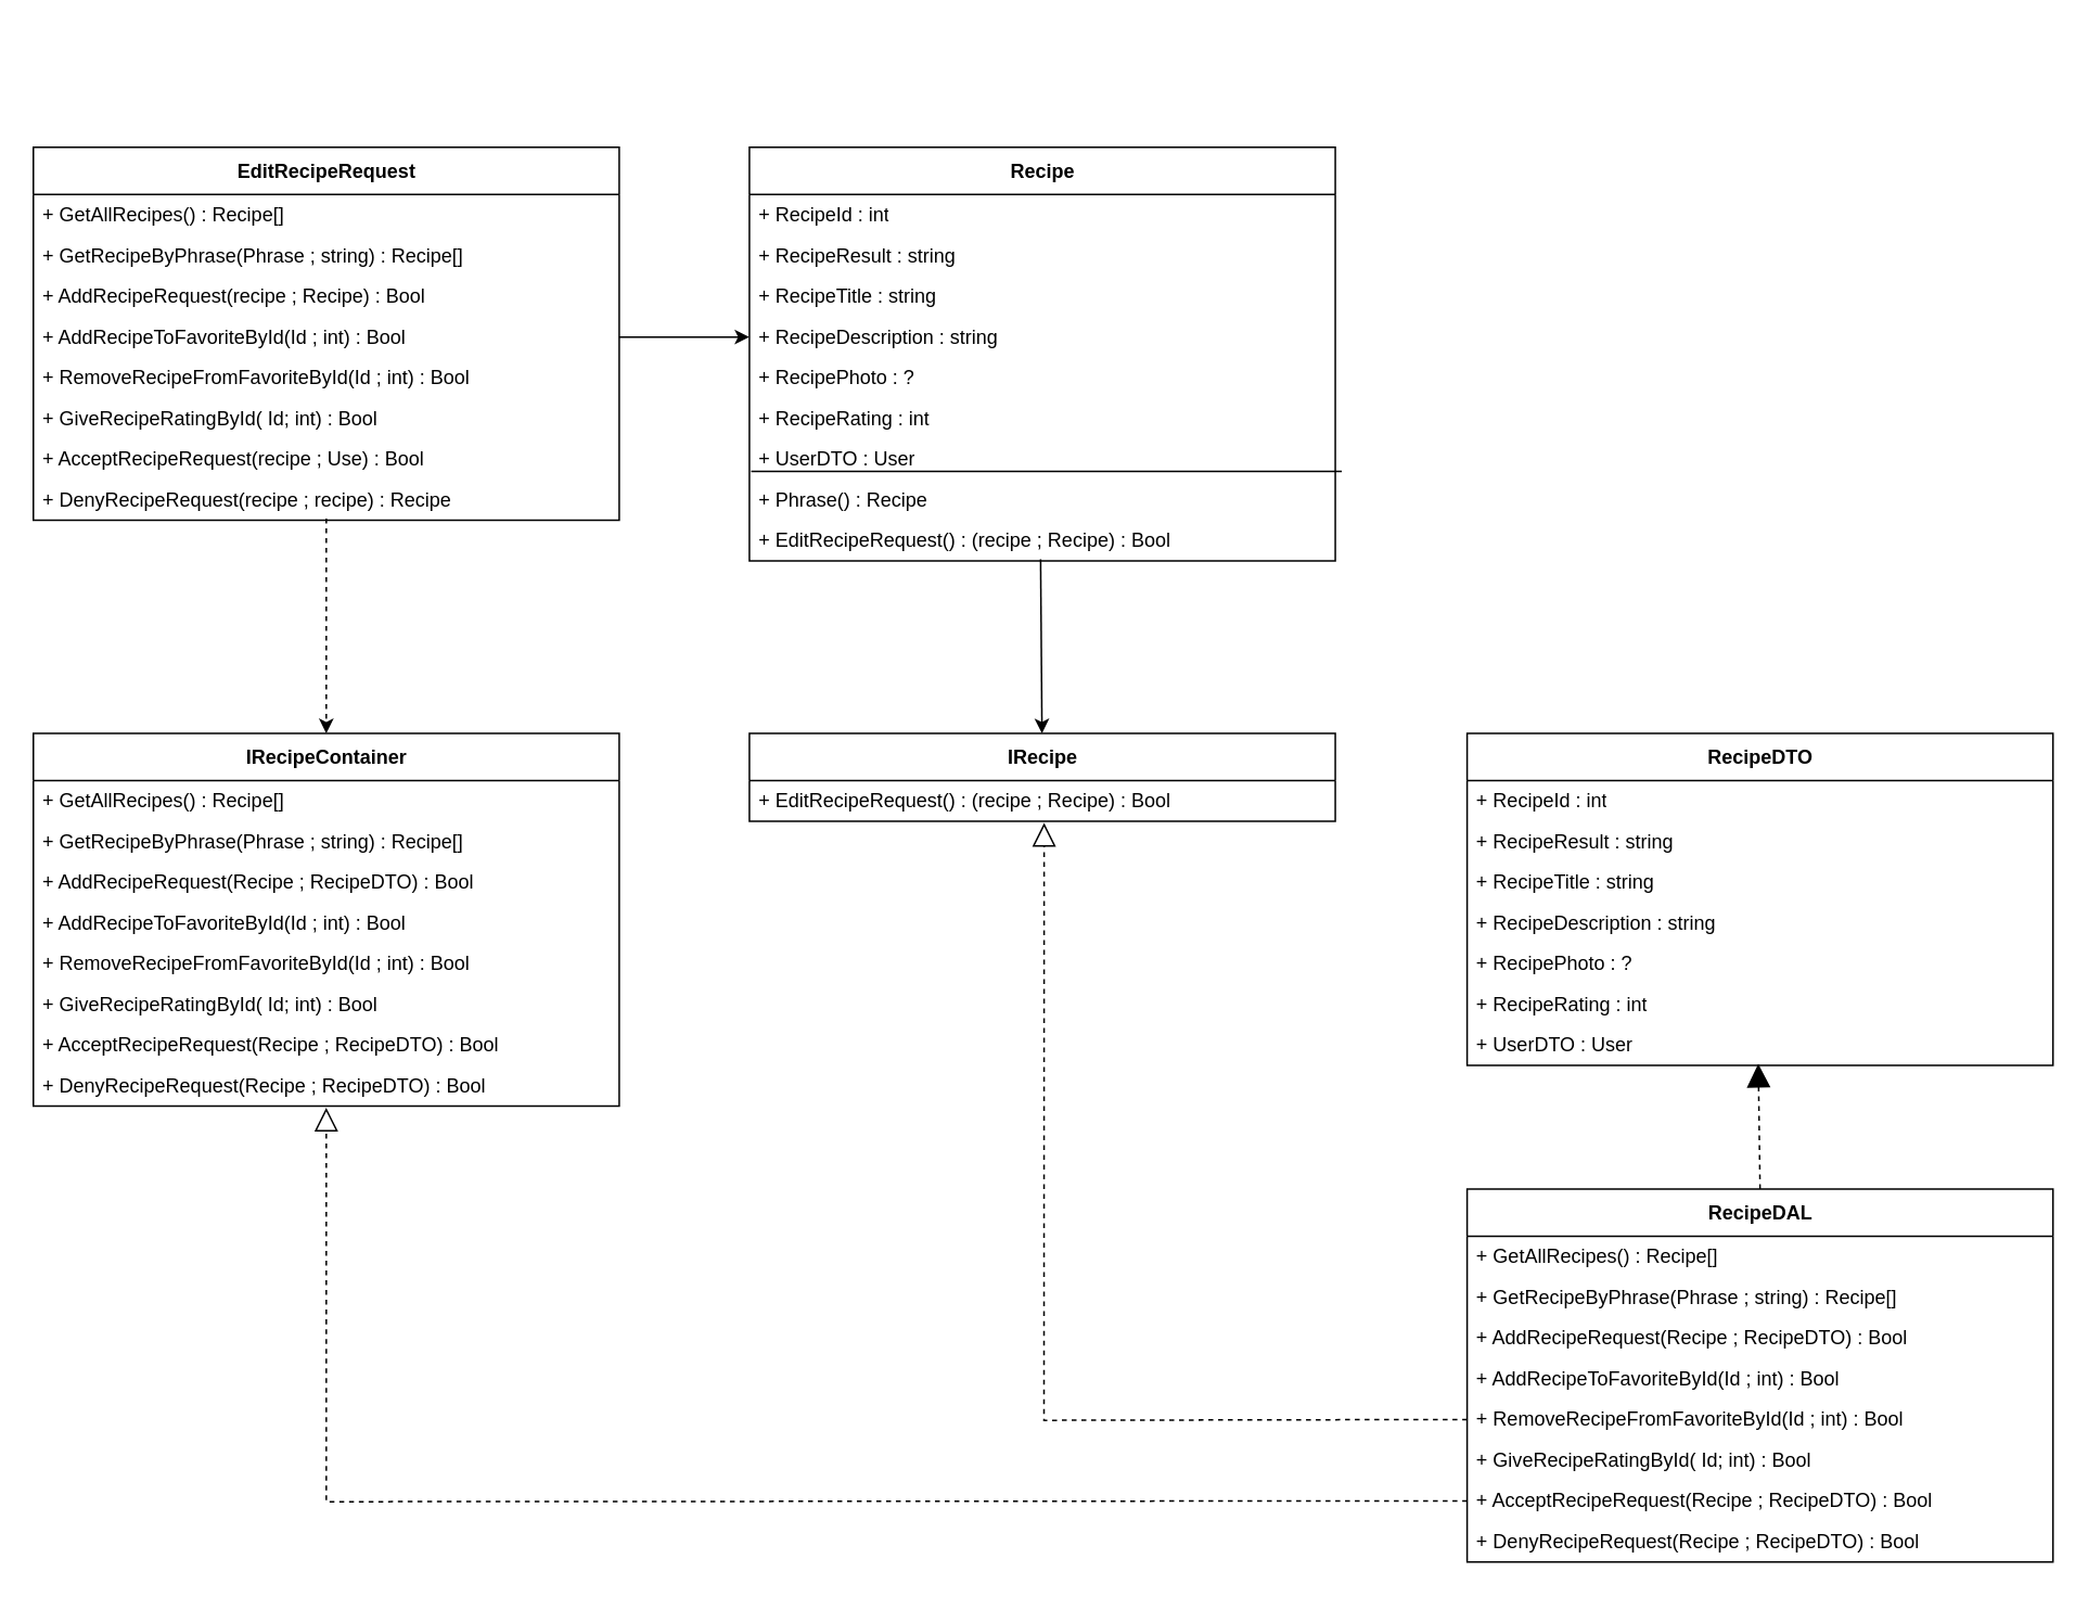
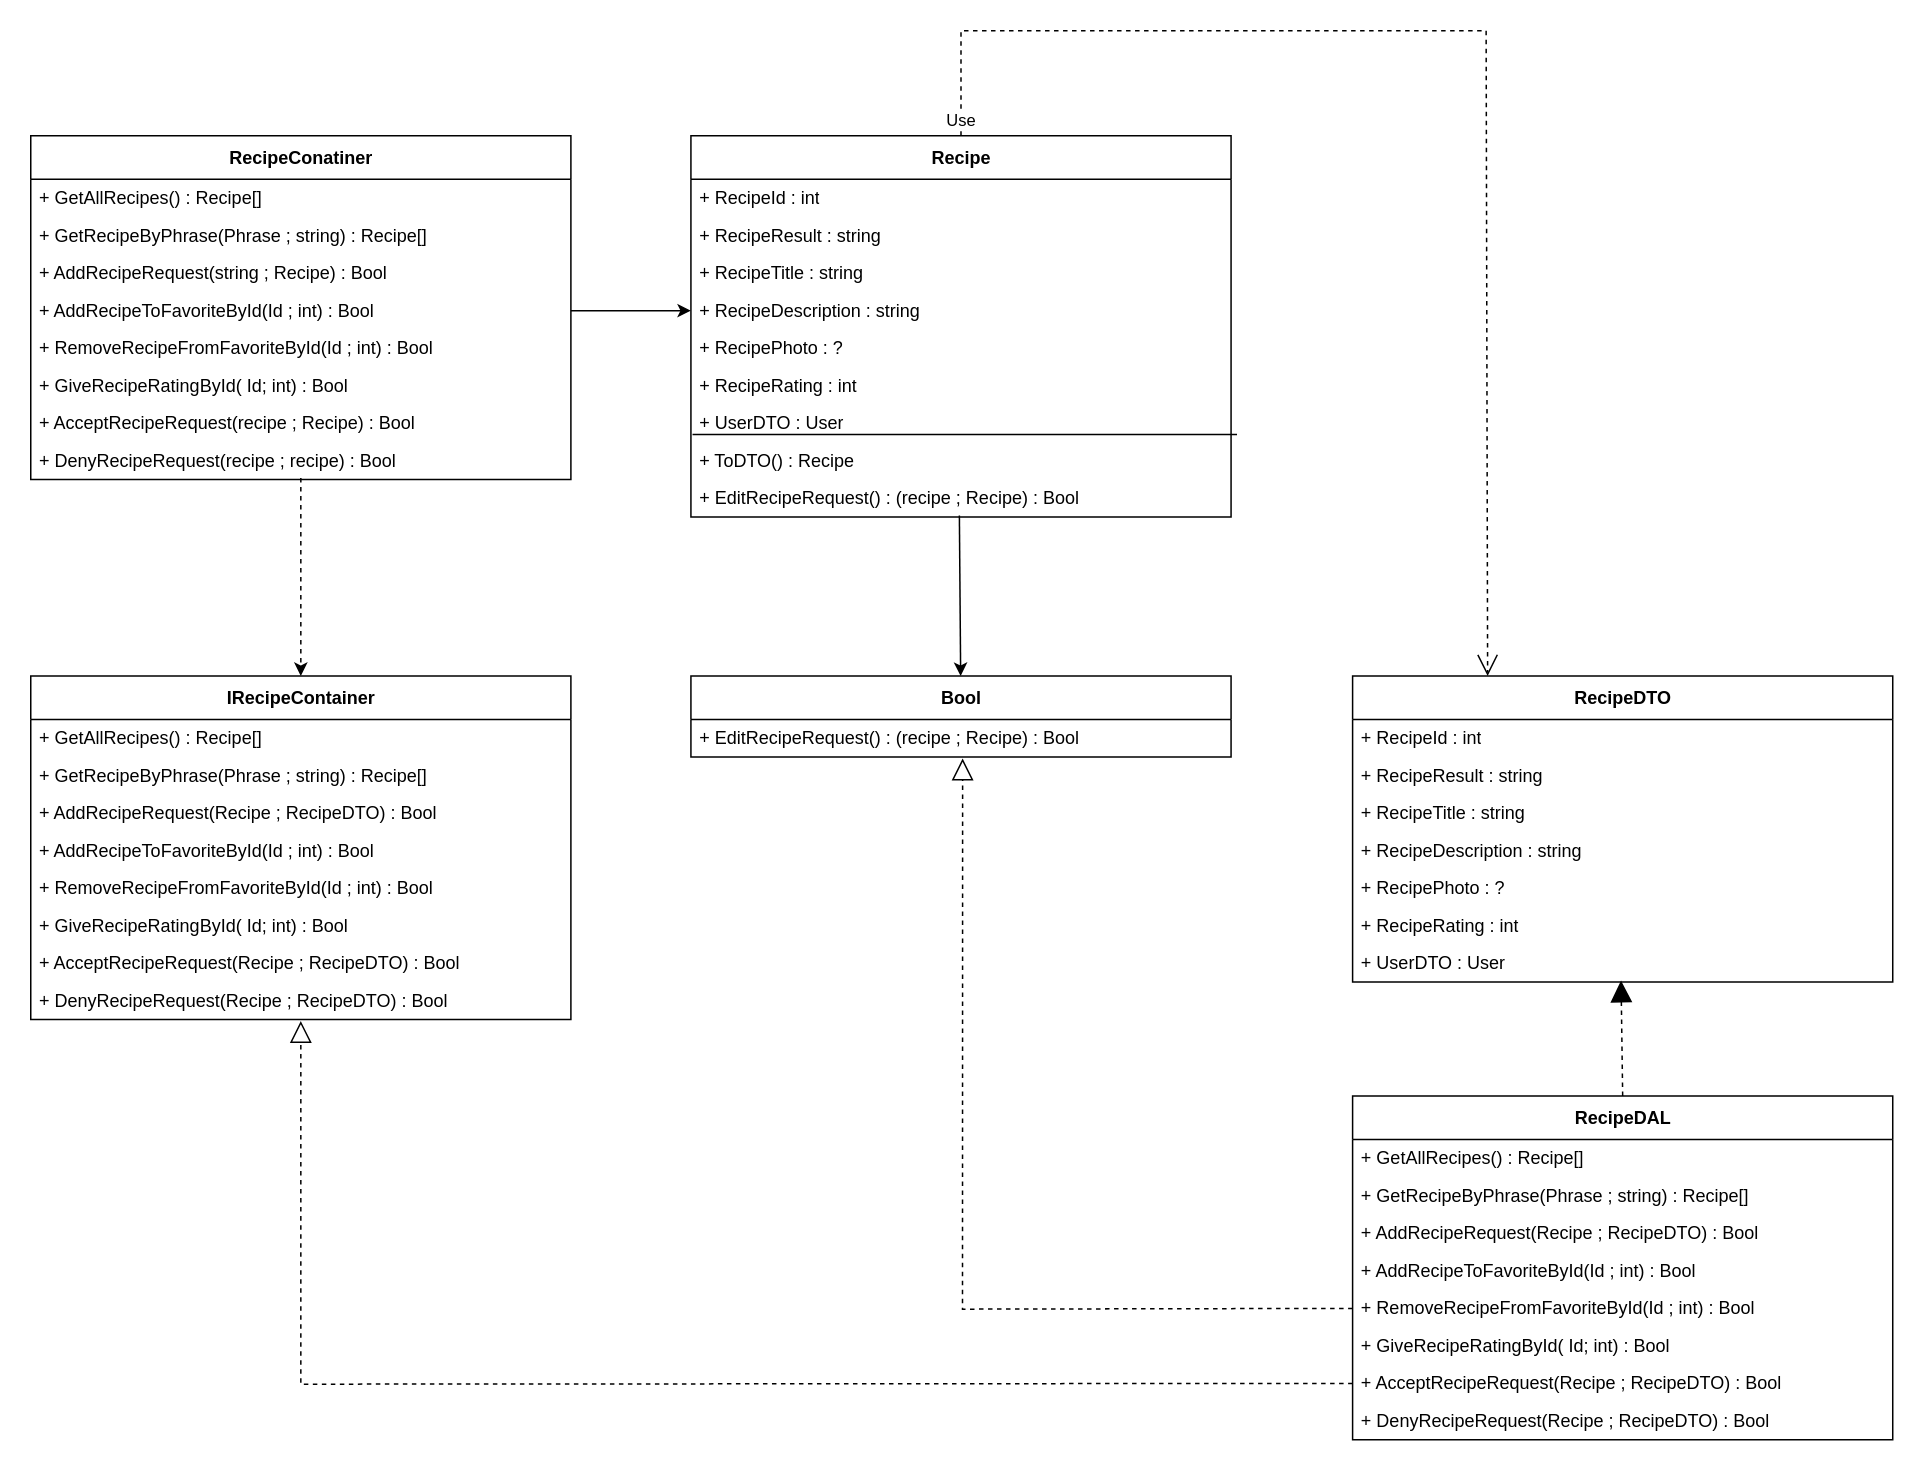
+ <mxCell id="56" value="Use" style="endArrow=open;endSize=12;dashed=1;html=1;rounded=0;strokeColor=default;exitX=0.5;exitY=0;exitDx=0;exitDy=0;entryX=0.25;entryY=0;entryDx=0;entryDy=0;" edge="1" parent="1" source="19" target="11"><mxGeometry x="-0.977" width="160" relative="1" as="geometry"><mxPoint x="210" y="100" as="sourcePoint" /><mxPoint x="1091" y="460" as="targetPoint" /><Array as="points"><mxPoint x="640" y="20" /><mxPoint x="990" y="20" /></Array><mxPoint as="offset" /></mxGeometry></mxCell>
- <mxCell id="30" value="EditRecipeRequest" style="swimlane;fontStyle=1;align=center;verticalAlign=middle;childLayout=stackLayout;horizontal=1;startSize=29;horizontalStack=0;resizeParent=1;resizeParentMax=0;resizeLast=0;collapsible=0;marginBottom=0;html=1;" vertex="1" parent="1"><mxGeometry y="90" width="360" height="229" as="geometry" x="20" /></mxCell>
+ <mxCell id="30" value="RecipeConatiner" style="swimlane;fontStyle=1;align=center;verticalAlign=middle;childLayout=stackLayout;horizontal=1;startSize=29;horizontalStack=0;resizeParent=1;resizeParentMax=0;resizeLast=0;collapsible=0;marginBottom=0;html=1;" vertex="1" parent="1"><mxGeometry y="90" width="360" height="229" as="geometry" x="20" /></mxCell>
- <mxCell id="33" value="+ AddRecipeRequest(recipe ; Recipe) : Bool" style="text;html=1;strokeColor=none;fillColor=none;align=left;verticalAlign=middle;spacingLeft=4;spacingRight=4;overflow=hidden;rotatable=0;points=[[0,0.5],[1,0.5]];portConstraint=eastwest;" vertex="1" parent="30"><mxGeometry y="79" width="360" height="25" as="geometry" /></mxCell>
+ <mxCell id="33" value="+ AddRecipeRequest(string ; Recipe) : Bool" style="text;html=1;strokeColor=none;fillColor=none;align=left;verticalAlign=middle;spacingLeft=4;spacingRight=4;overflow=hidden;rotatable=0;points=[[0,0.5],[1,0.5]];portConstraint=eastwest;" vertex="1" parent="30"><mxGeometry y="79" width="360" height="25" as="geometry" /></mxCell>
- <mxCell id="37" value="+ AcceptRecipeRequest(recipe ; Use) : Bool" style="text;html=1;strokeColor=none;fillColor=none;align=left;verticalAlign=middle;spacingLeft=4;spacingRight=4;overflow=hidden;rotatable=0;points=[[0,0.5],[1,0.5]];portConstraint=eastwest;" vertex="1" parent="30"><mxGeometry y="179" width="360" height="25" as="geometry" /></mxCell>
+ <mxCell id="37" value="+ AcceptRecipeRequest(recipe ; Recipe) : Bool" style="text;html=1;strokeColor=none;fillColor=none;align=left;verticalAlign=middle;spacingLeft=4;spacingRight=4;overflow=hidden;rotatable=0;points=[[0,0.5],[1,0.5]];portConstraint=eastwest;" vertex="1" parent="30"><mxGeometry y="179" width="360" height="25" as="geometry" /></mxCell>
- <mxCell id="38" value="+ DenyRecipeRequest(recipe ; recipe) : Recipe" style="text;html=1;strokeColor=none;fillColor=none;align=left;verticalAlign=middle;spacingLeft=4;spacingRight=4;overflow=hidden;rotatable=0;points=[[0,0.5],[1,0.5]];portConstraint=eastwest;" vertex="1" parent="30"><mxGeometry y="204" width="360" height="25" as="geometry" /></mxCell>
+ <mxCell id="38" value="+ DenyRecipeRequest(recipe ; recipe) : Bool" style="text;html=1;strokeColor=none;fillColor=none;align=left;verticalAlign=middle;spacingLeft=4;spacingRight=4;overflow=hidden;rotatable=0;points=[[0,0.5],[1,0.5]];portConstraint=eastwest;" vertex="1" parent="30"><mxGeometry y="204" width="360" height="25" as="geometry" /></mxCell>
- <mxCell id="27" value="+ Phrase() : Recipe" style="text;html=1;strokeColor=none;fillColor=none;align=left;verticalAlign=middle;spacingLeft=4;spacingRight=4;overflow=hidden;rotatable=0;points=[[0,0.5],[1,0.5]];portConstraint=eastwest;" vertex="1" parent="19"><mxGeometry y="204" width="360" height="25" as="geometry" /></mxCell>
+ <mxCell id="27" value="+ ToDTO() : Recipe" style="text;html=1;strokeColor=none;fillColor=none;align=left;verticalAlign=middle;spacingLeft=4;spacingRight=4;overflow=hidden;rotatable=0;points=[[0,0.5],[1,0.5]];portConstraint=eastwest;" vertex="1" parent="19"><mxGeometry y="204" width="360" height="25" as="geometry" /></mxCell>
- <mxCell id="48" value="IRecipe" style="swimlane;fontStyle=1;align=center;verticalAlign=middle;childLayout=stackLayout;horizontal=1;startSize=29;horizontalStack=0;resizeParent=1;resizeParentMax=0;resizeLast=0;collapsible=0;marginBottom=0;html=1;" vertex="1" parent="1"><mxGeometry x="460" y="450" width="360" height="54" as="geometry" /></mxCell>
+ <mxCell id="48" value="Bool" style="swimlane;fontStyle=1;align=center;verticalAlign=middle;childLayout=stackLayout;horizontal=1;startSize=29;horizontalStack=0;resizeParent=1;resizeParentMax=0;resizeLast=0;collapsible=0;marginBottom=0;html=1;" vertex="1" parent="1"><mxGeometry x="460" y="450" width="360" height="54" as="geometry" /></mxCell>
